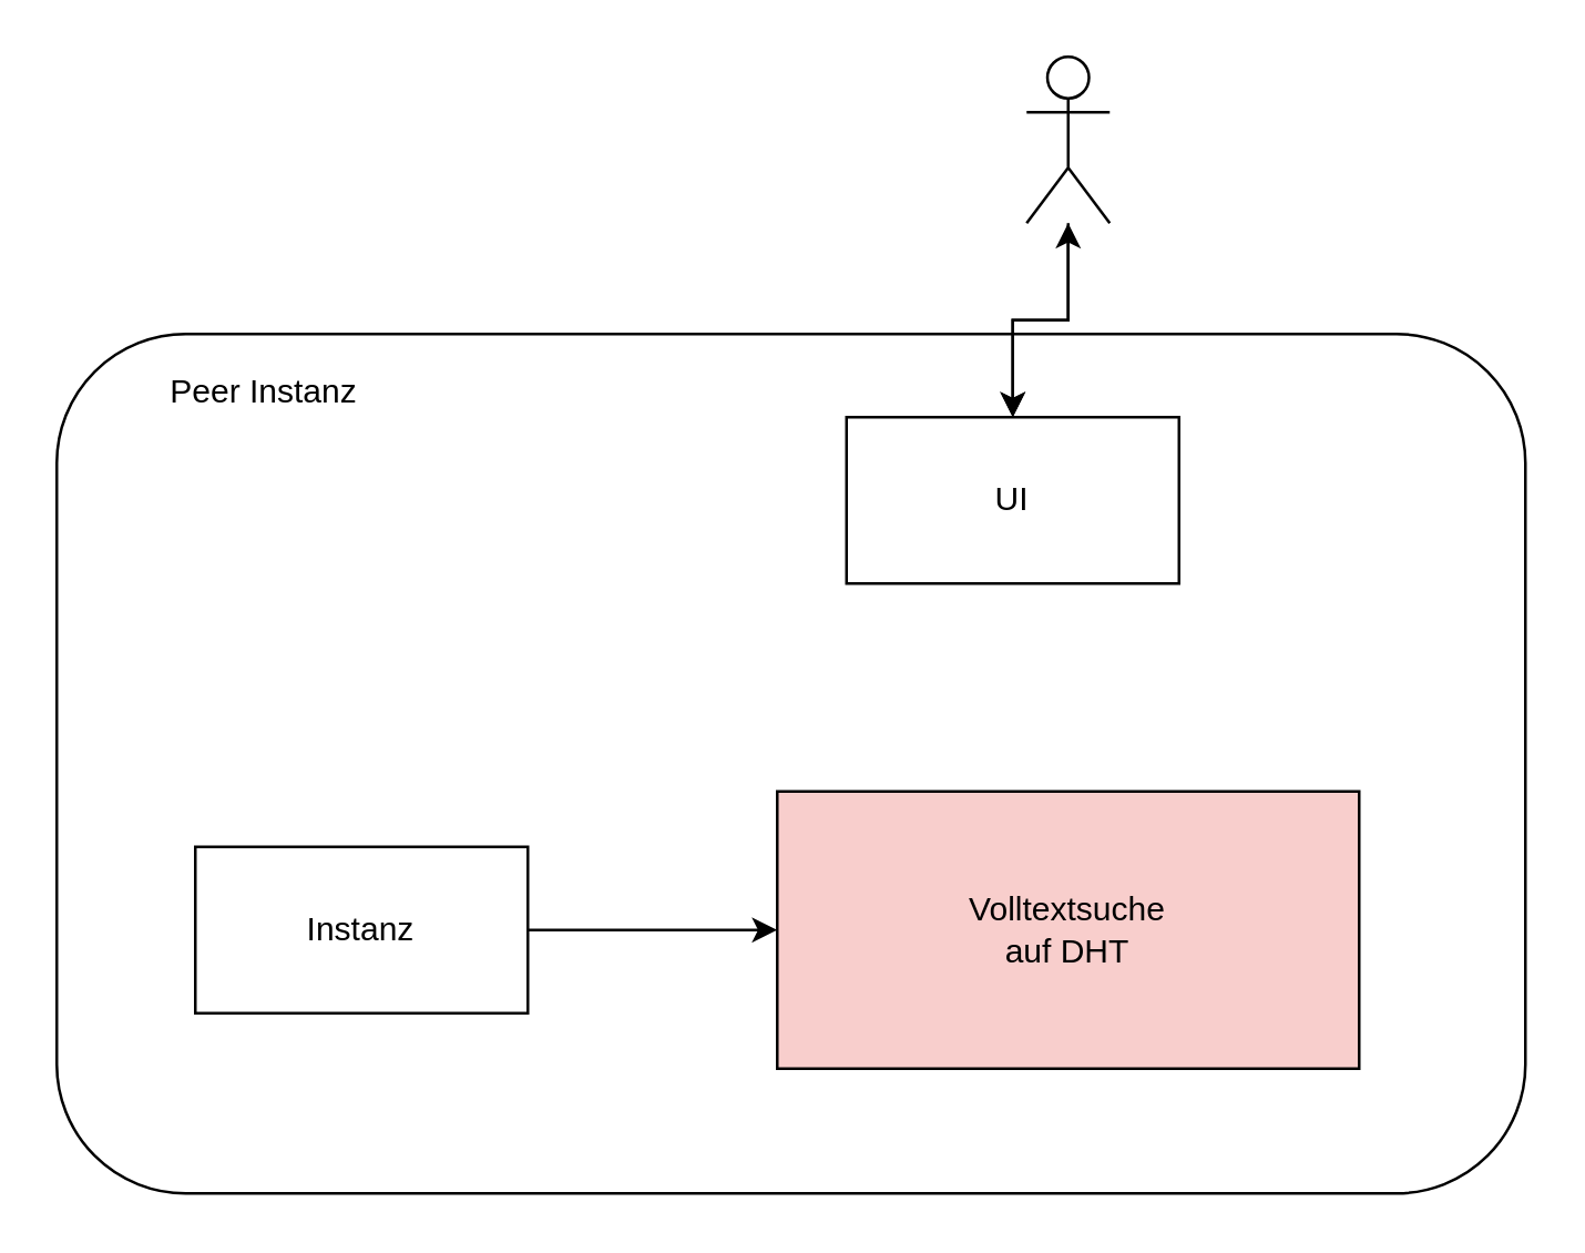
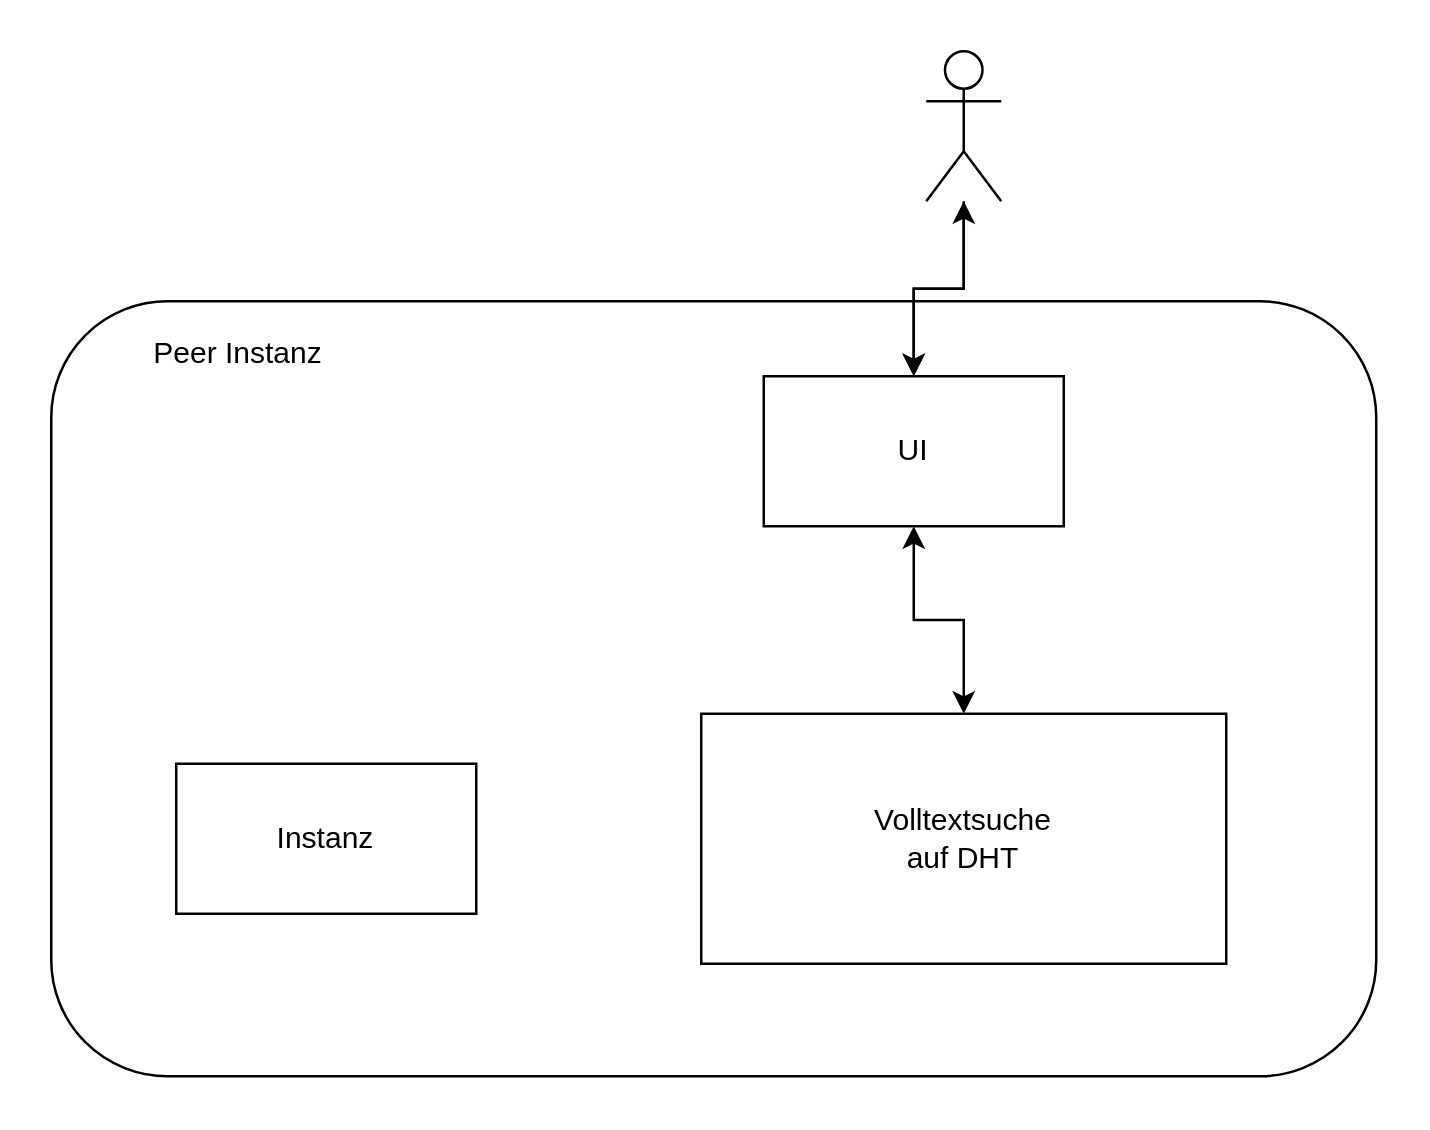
+ <mxCell id="8" style="edgeStyle=orthogonalEdgeStyle;rounded=0;orthogonalLoop=1;jettySize=auto;html=1;startArrow=classic;startFill=1;" edge="1" parent="1" source="9" target="10"><mxGeometry relative="1" as="geometry" /></mxCell>
- <mxCell id="6" style="edgeStyle=orthogonalEdgeStyle;rounded=0;orthogonalLoop=1;jettySize=auto;html=1;" edge="1" parent="1" source="7" target="10"><mxGeometry relative="1" as="geometry" /></mxCell>
- <mxCell id="10" value="Volltextsuche&lt;br&gt;auf DHT" style="rounded=0;whiteSpace=wrap;html=1;fillColor=#f8cecc;" vertex="1" parent="1"><mxGeometry x="280" y="285" width="210" height="100" as="geometry" /></mxCell>
+ <mxCell id="10" value="Volltextsuche&lt;br&gt;auf DHT" style="rounded=0;whiteSpace=wrap;html=1;" vertex="1" parent="1"><mxGeometry x="280" y="285" width="210" height="100" as="geometry" /></mxCell>
